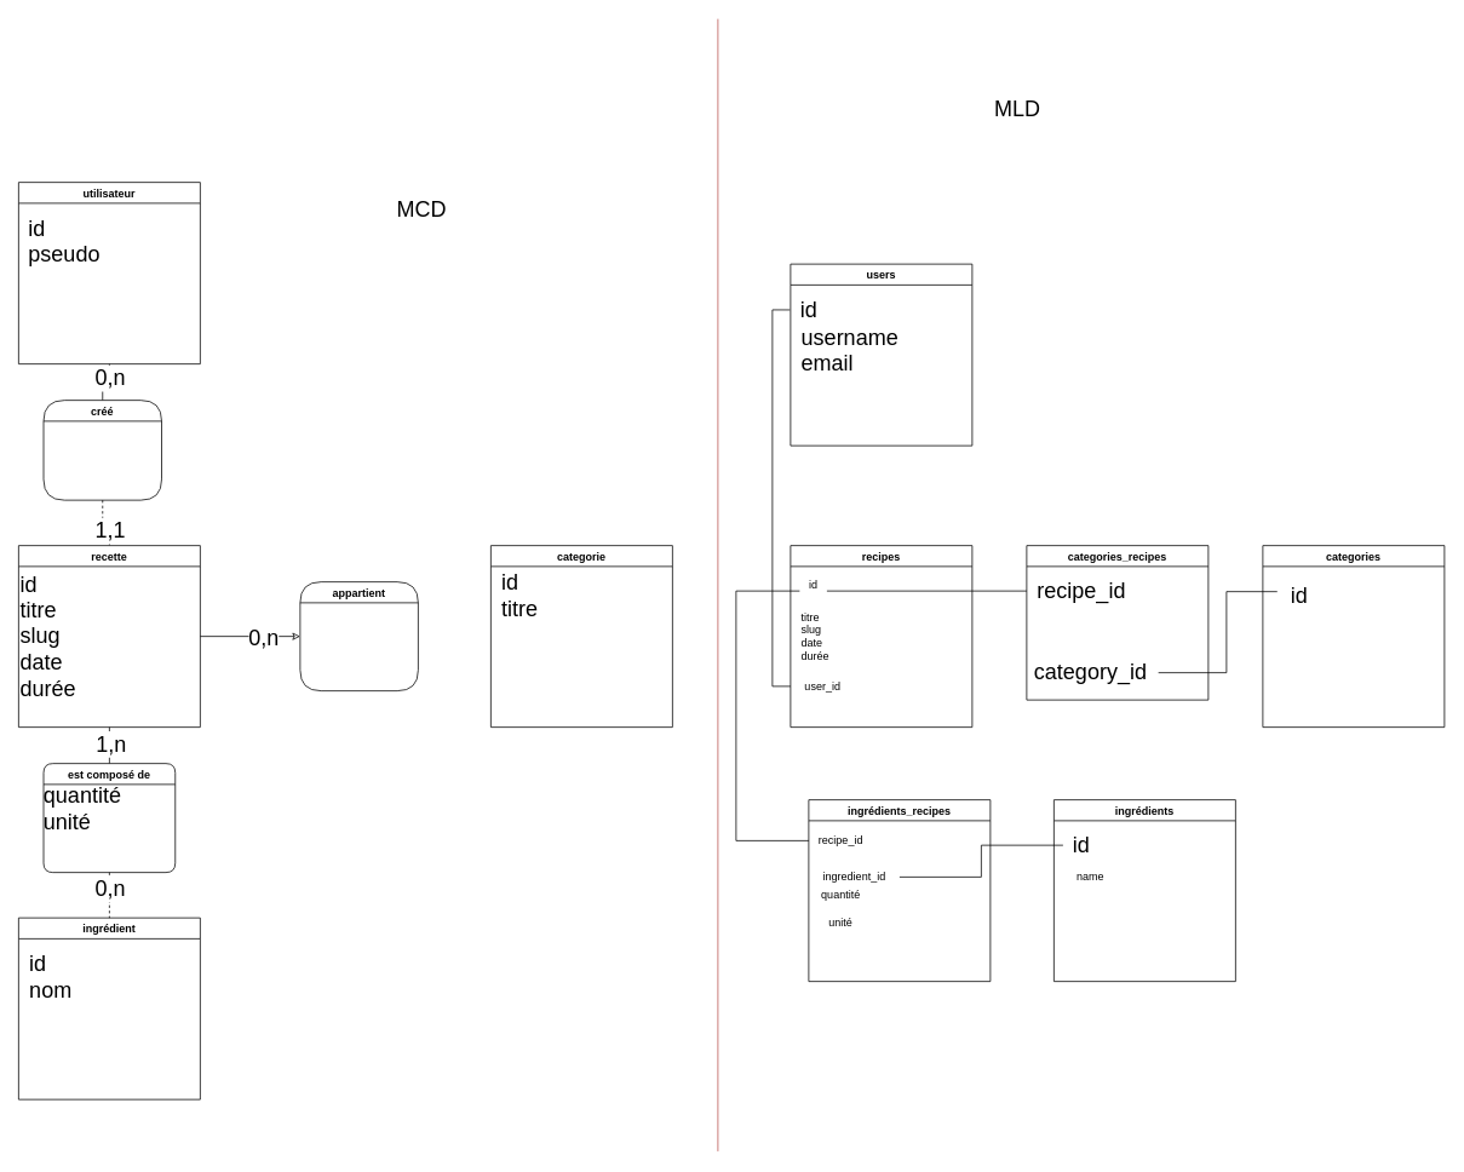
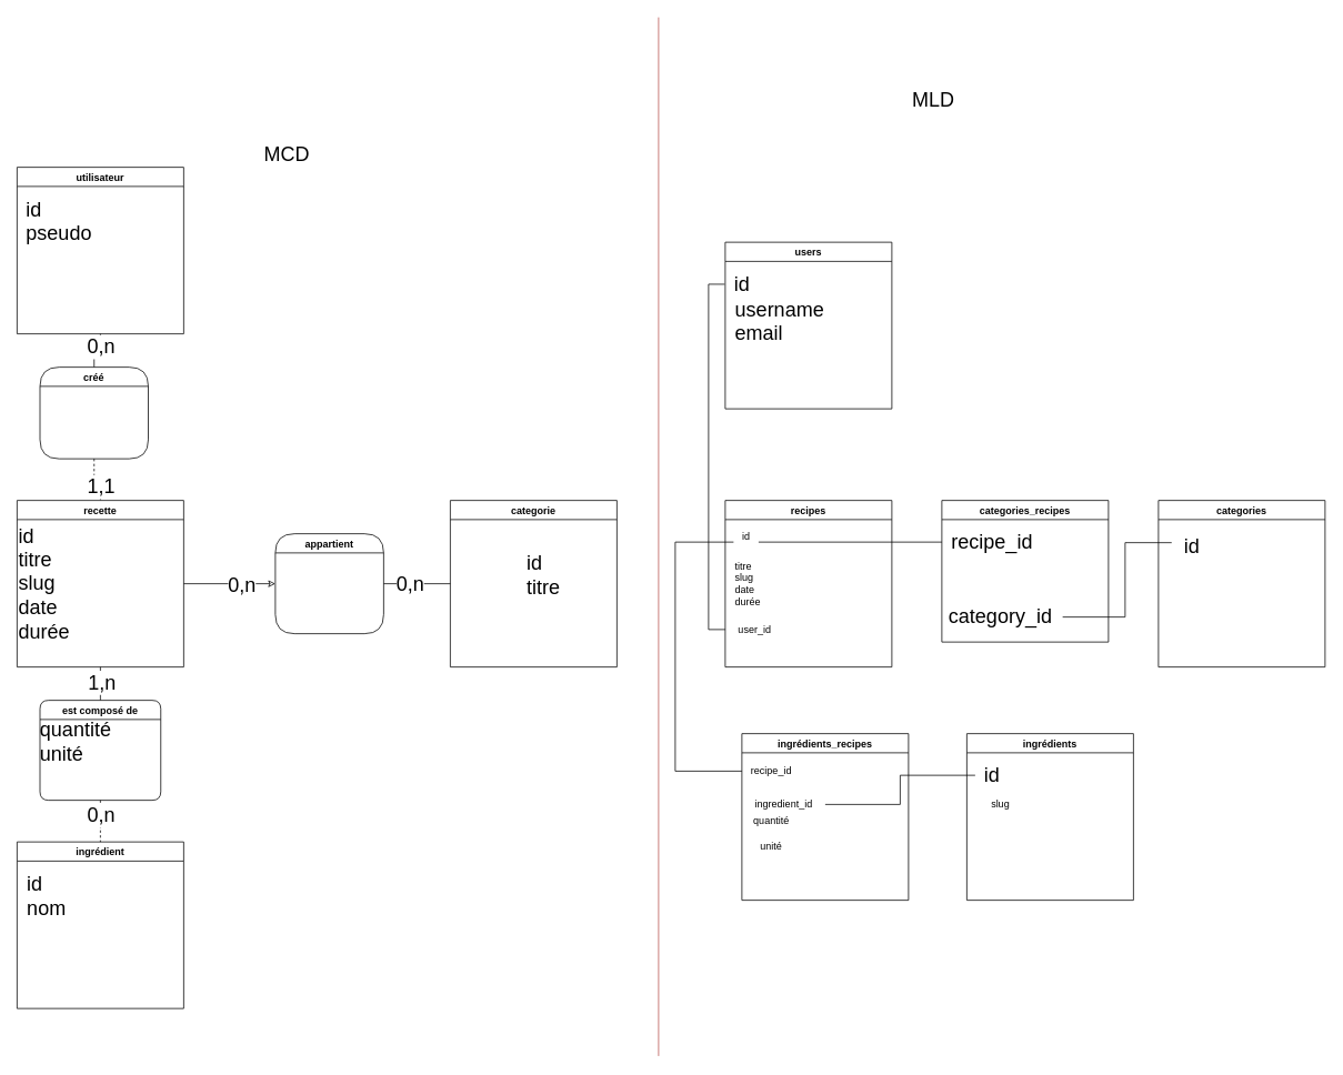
- <mxCell id="23" value="&lt;font style=&quot;font-size: 24px;&quot;&gt;MCD&lt;/font&gt;" style="text;html=1;strokeColor=none;fillColor=none;align=center;verticalAlign=middle;whiteSpace=wrap;rounded=0;" vertex="1" parent="1"><mxGeometry x="434" y="215" width="60" height="30" as="geometry" /></mxCell>
+ <mxCell id="23" value="&lt;font style=&quot;font-size: 24px;&quot;&gt;MCD&lt;/font&gt;" style="text;html=1;strokeColor=none;fillColor=none;align=center;verticalAlign=middle;whiteSpace=wrap;rounded=0;" vertex="1" parent="1"><mxGeometry x="314" y="170" width="60" height="30" as="geometry" /></mxCell>
- <mxCell id="10" value="&lt;div align=&quot;left&quot;&gt;id&lt;br&gt;&lt;/div&gt;&lt;div align=&quot;left&quot;&gt;titre&lt;/div&gt;&lt;div align=&quot;left&quot;&gt;&lt;br&gt;&lt;/div&gt;" style="text;html=1;align=left;verticalAlign=middle;resizable=0;points=[];autosize=1;strokeColor=none;fillColor=none;fontSize=24;" vertex="1" parent="9"><mxGeometry x="10" y="20" width="60" height="100" as="geometry" /></mxCell>
+ <mxCell id="10" value="&lt;div align=&quot;left&quot;&gt;id&lt;br&gt;&lt;/div&gt;&lt;div align=&quot;left&quot;&gt;titre&lt;/div&gt;&lt;div align=&quot;left&quot;&gt;&lt;br&gt;&lt;/div&gt;" style="text;html=1;align=left;verticalAlign=middle;resizable=0;points=[];autosize=1;strokeColor=none;fillColor=none;fontSize=24;" vertex="1" parent="9"><mxGeometry x="90" y="55" width="60" height="100" as="geometry" /></mxCell>
+ <mxCell id="6" style="edgeStyle=orthogonalEdgeStyle;rounded=0;orthogonalLoop=1;jettySize=auto;html=1;entryX=0;entryY=0.5;entryDx=0;entryDy=0;endArrow=none;endFill=0;" edge="1" parent="1" source="8" target="9"><mxGeometry relative="1" as="geometry" /></mxCell>
+ <mxCell id="7" value="0,n" style="edgeLabel;html=1;align=center;verticalAlign=middle;resizable=0;points=[];fontSize=24;" vertex="1" connectable="0" parent="6"><mxGeometry x="-0.222" relative="1" as="geometry"><mxPoint as="offset" /></mxGeometry></mxCell>
- <mxCell id="40" value="name" style="text;html=1;align=center;verticalAlign=middle;resizable=0;points=[];autosize=1;strokeColor=none;fillColor=none;fontSize=12;" vertex="1" parent="38"><mxGeometry x="10" y="70" width="60" height="30" as="geometry" /></mxCell>
+ <mxCell id="40" value="slug" style="text;html=1;align=center;verticalAlign=middle;resizable=0;points=[];autosize=1;strokeColor=none;fillColor=none;fontSize=12;" vertex="1" parent="38"><mxGeometry x="10" y="70" width="60" height="30" as="geometry" /></mxCell>
